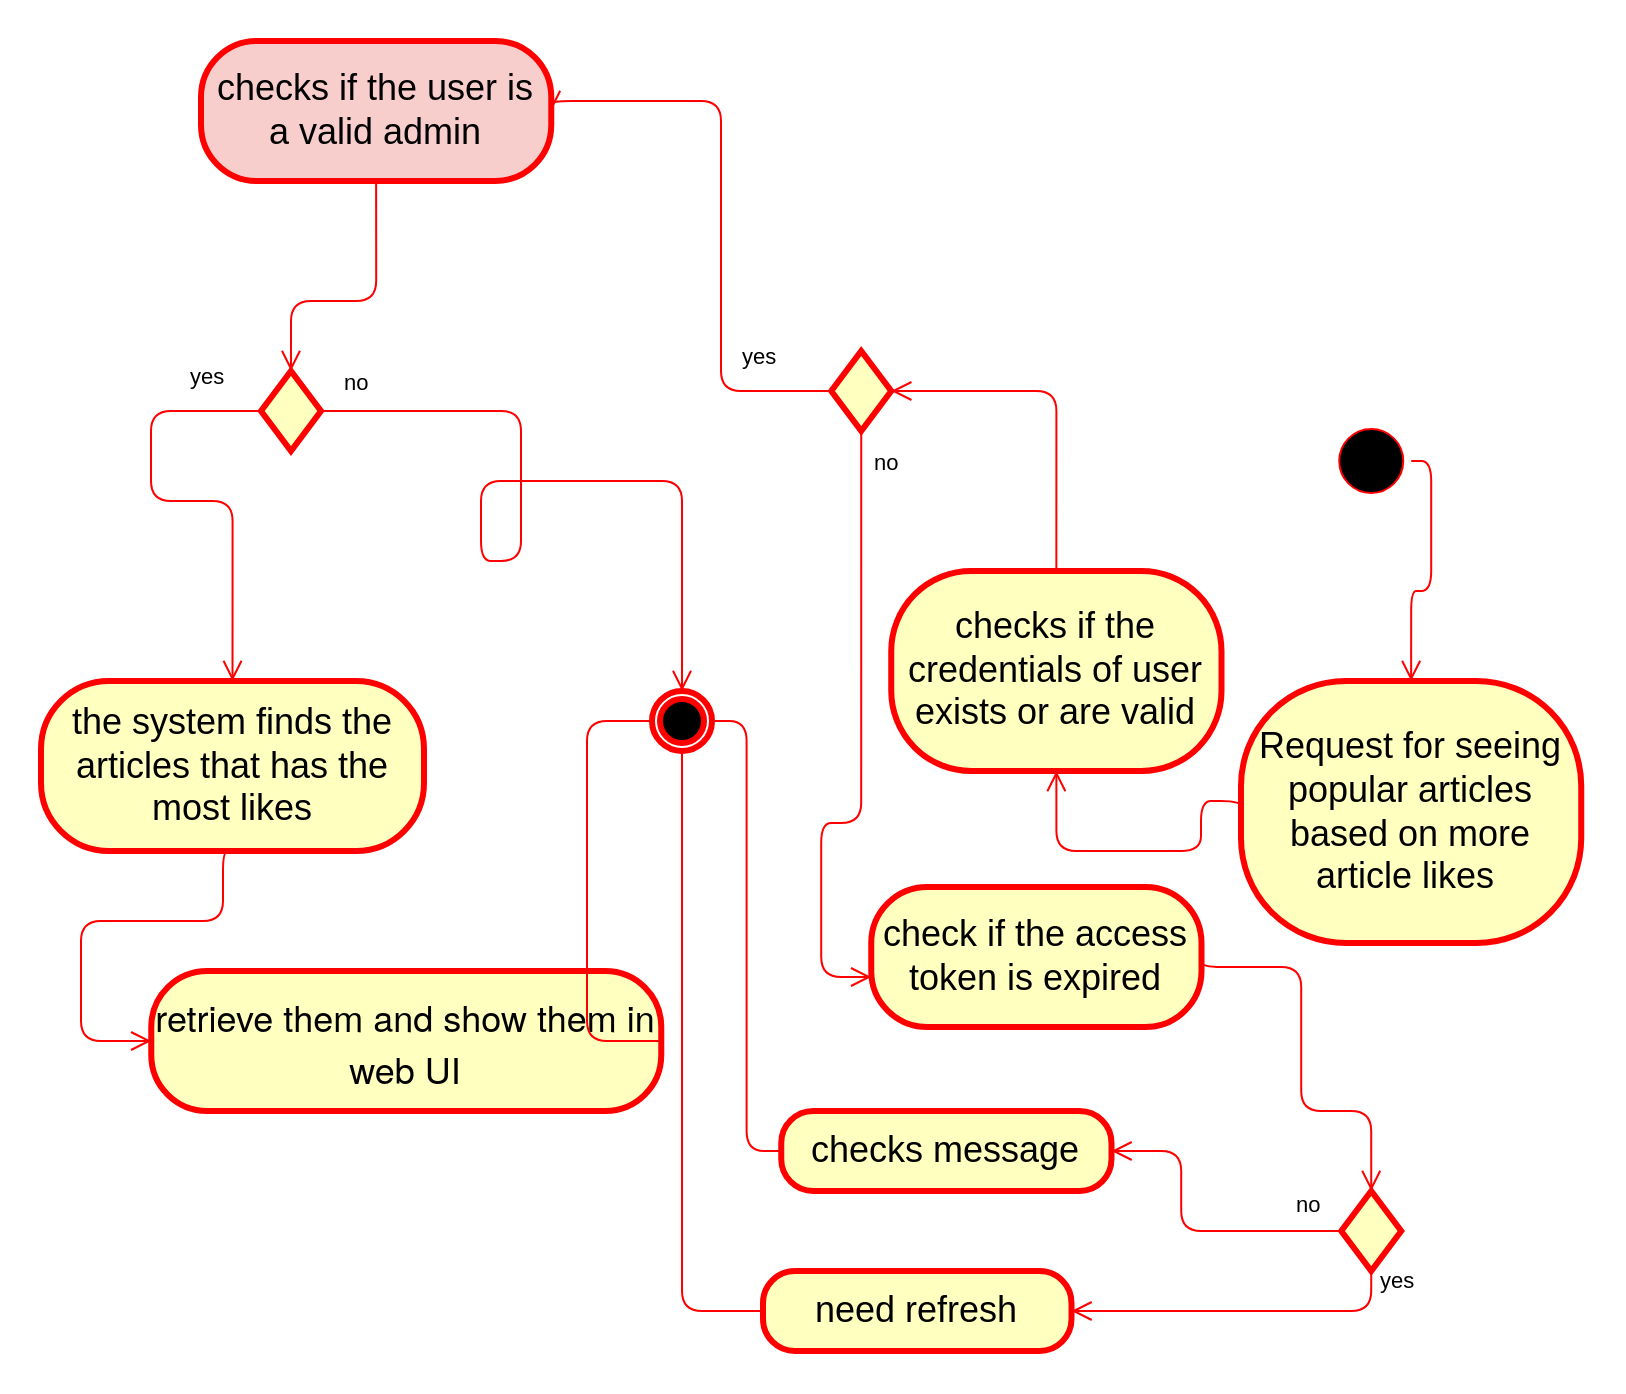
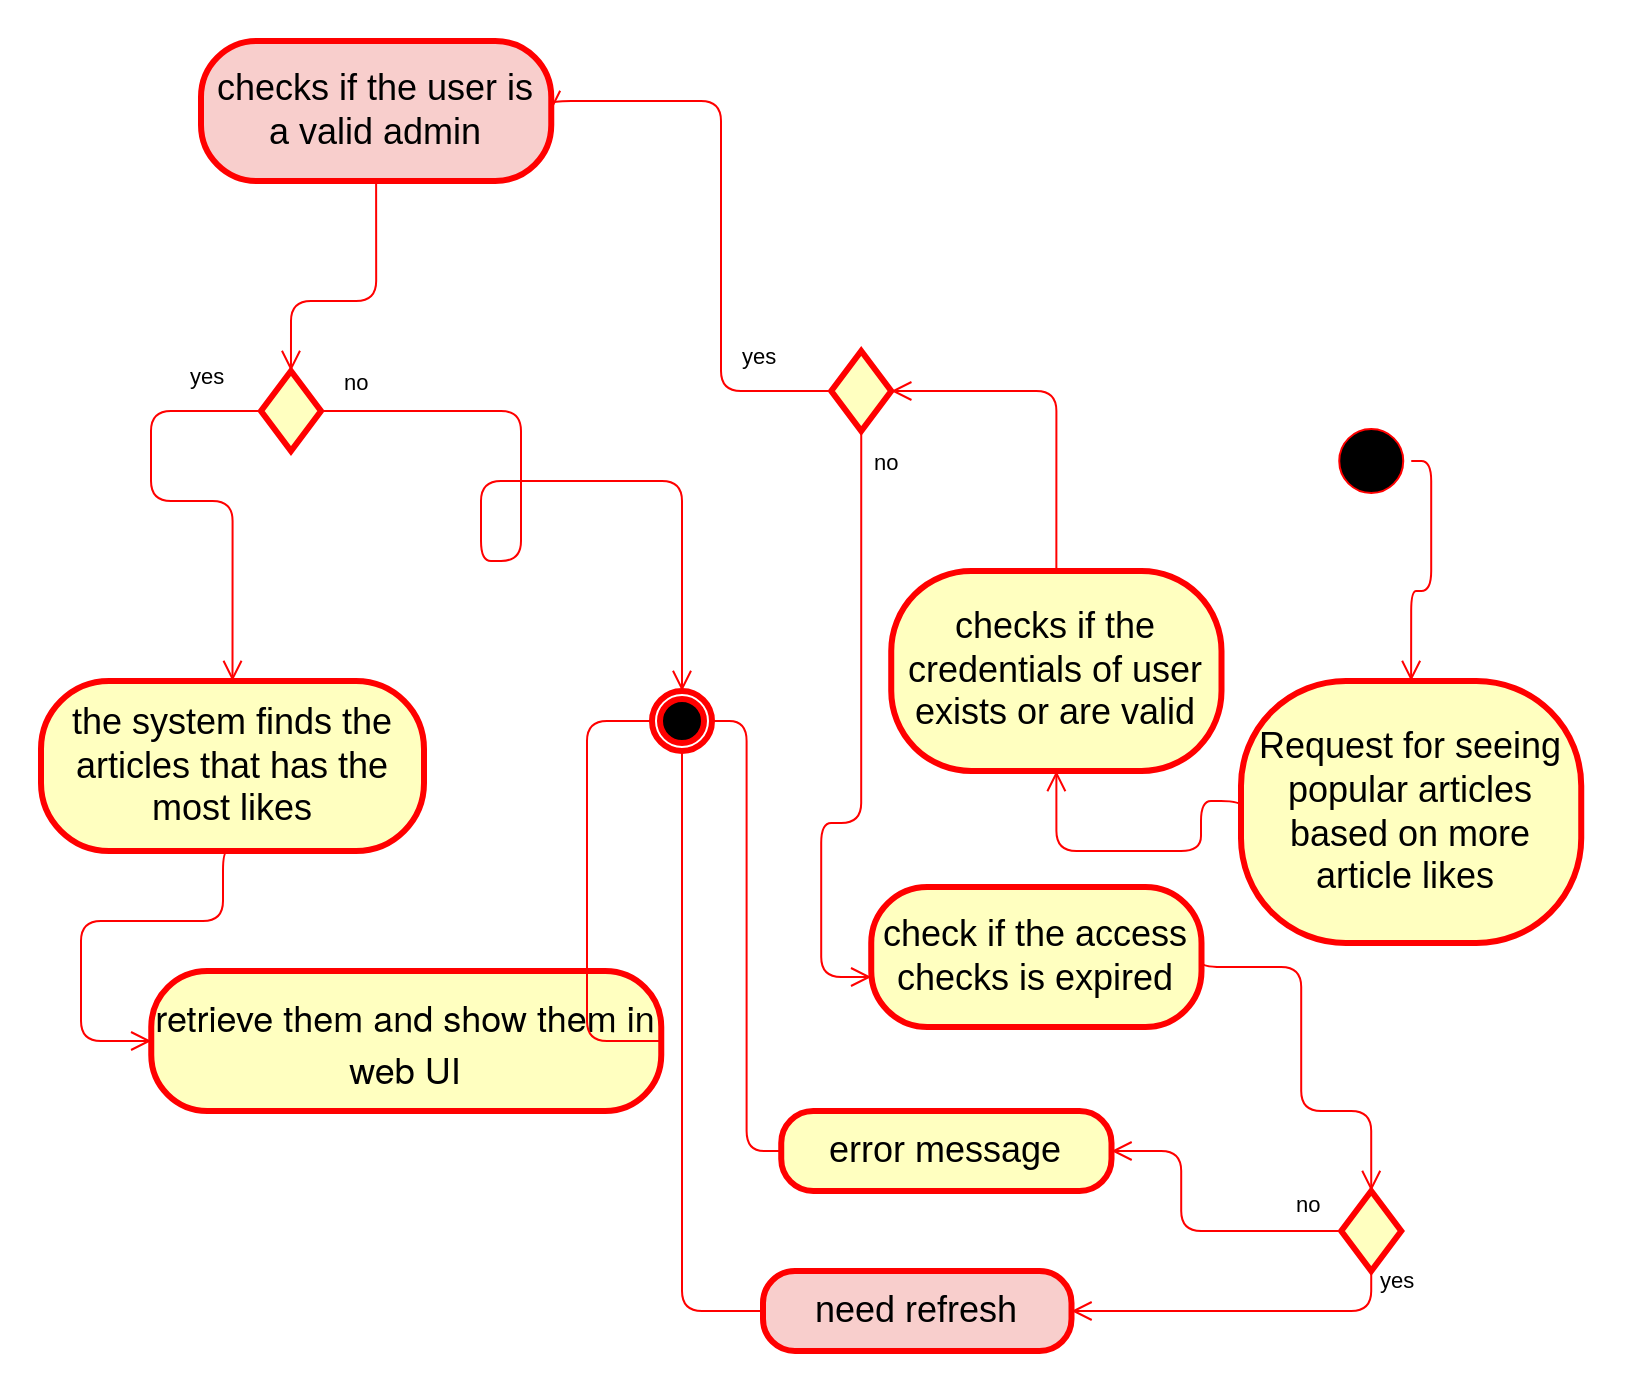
- <mxCell id="14" value="check if the access token is expired" style="rounded=1;whiteSpace=wrap;html=1;arcSize=40;fontColor=#000000;fillColor=#ffffc0;strokeColor=#ff0000;strokeWidth=3;fontSize=18;" vertex="1" parent="1"><mxGeometry x="435.12" y="443" width="165.13" height="70" as="geometry" /></mxCell>
+ <mxCell id="14" value="check if the access checks is expired" style="rounded=1;whiteSpace=wrap;html=1;arcSize=40;fontColor=#000000;fillColor=#ffffc0;strokeColor=#ff0000;strokeWidth=3;fontSize=18;" vertex="1" parent="1"><mxGeometry x="435.12" y="443" width="165.13" height="70" as="geometry" /></mxCell>
- <mxCell id="19" value="checks message" style="rounded=1;whiteSpace=wrap;html=1;arcSize=40;fontColor=#000000;fillColor=#ffffc0;strokeColor=#ff0000;strokeWidth=3;fontSize=18;" vertex="1" parent="1"><mxGeometry x="390.12" y="555" width="165.13" height="40" as="geometry" /></mxCell>
+ <mxCell id="19" value="error message" style="rounded=1;whiteSpace=wrap;html=1;arcSize=40;fontColor=#000000;fillColor=#ffffc0;strokeColor=#ff0000;strokeWidth=3;fontSize=18;" vertex="1" parent="1"><mxGeometry x="390.12" y="555" width="165.13" height="40" as="geometry" /></mxCell>
- <mxCell id="20" value="need refresh" style="rounded=1;whiteSpace=wrap;html=1;arcSize=40;fontColor=#000000;fillColor=#ffffc0;strokeColor=#ff0000;strokeWidth=3;fontSize=18;" vertex="1" parent="1"><mxGeometry x="381" y="635" width="154.25" height="40" as="geometry" /></mxCell>
+ <mxCell id="20" value="need refresh" style="rounded=1;whiteSpace=wrap;html=1;arcSize=40;fontColor=#000000;fillColor=#f8cecc;strokeColor=#ff0000;strokeWidth=3;fontSize=18;" vertex="1" parent="1"><mxGeometry x="381" y="635" width="154.25" height="40" as="geometry" /></mxCell>
